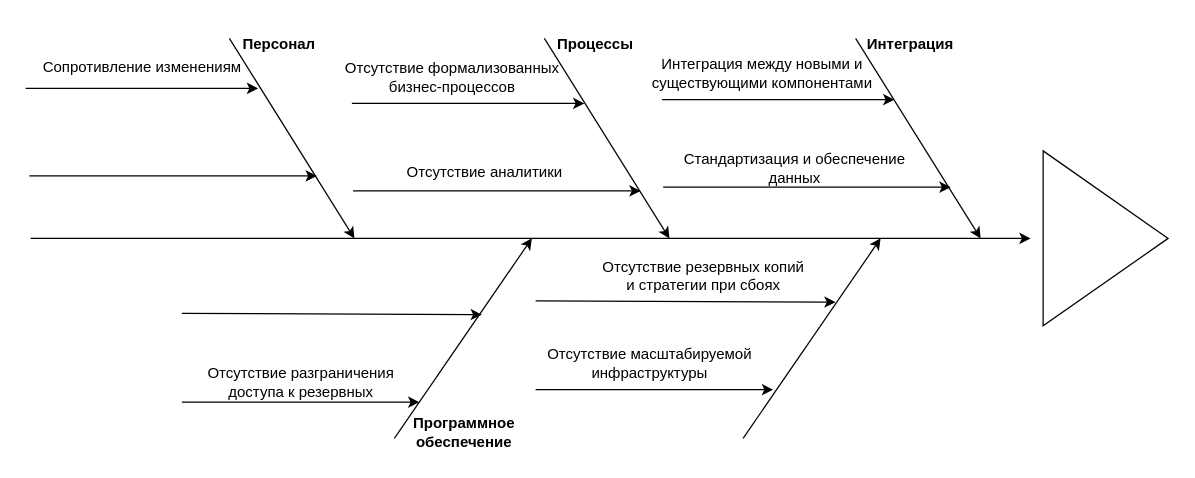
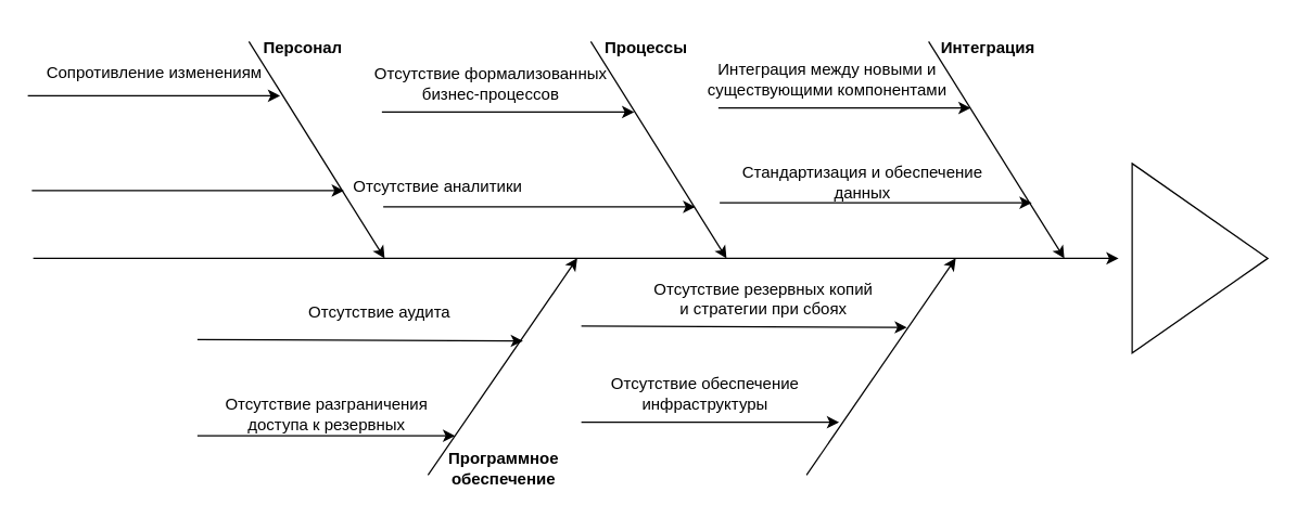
- <mxCell id="19" value="Отсутствие аналитики" style="text;html=1;align=center;verticalAlign=middle;resizable=0;points=[];autosize=1;strokeColor=none;fillColor=none;" parent="1" vertex="1"><mxGeometry x="312" y="122" width="150" height="30" as="geometry" /></mxCell>
+ <mxCell id="19" value="Отсутствие аналитики" style="text;html=1;align=center;verticalAlign=middle;resizable=0;points=[];autosize=1;strokeColor=none;fillColor=none;" parent="1" vertex="1"><mxGeometry x="247" y="122" width="150" height="30" as="geometry" /></mxCell>
+ <mxCell id="22" value="Отсутствие аудита" style="text;html=1;align=center;verticalAlign=middle;resizable=0;points=[];autosize=1;strokeColor=none;fillColor=none;" parent="1" vertex="1"><mxGeometry x="214" y="215" width="130" height="30" as="geometry" /></mxCell>
- <mxCell id="27" value="Отсутствие масштабируемой&lt;div&gt;инфраструктуры&lt;/div&gt;" style="text;html=1;align=center;verticalAlign=middle;resizable=0;points=[];autosize=1;strokeColor=none;fillColor=none;" parent="1" vertex="1"><mxGeometry x="424" y="270" width="190" height="40" as="geometry" /></mxCell>
+ <mxCell id="27" value="Отсутствие обеспечение&lt;div&gt;инфраструктуры&lt;/div&gt;" style="text;html=1;align=center;verticalAlign=middle;resizable=0;points=[];autosize=1;strokeColor=none;fillColor=none;" parent="1" vertex="1"><mxGeometry x="424" y="270" width="190" height="40" as="geometry" /></mxCell>
